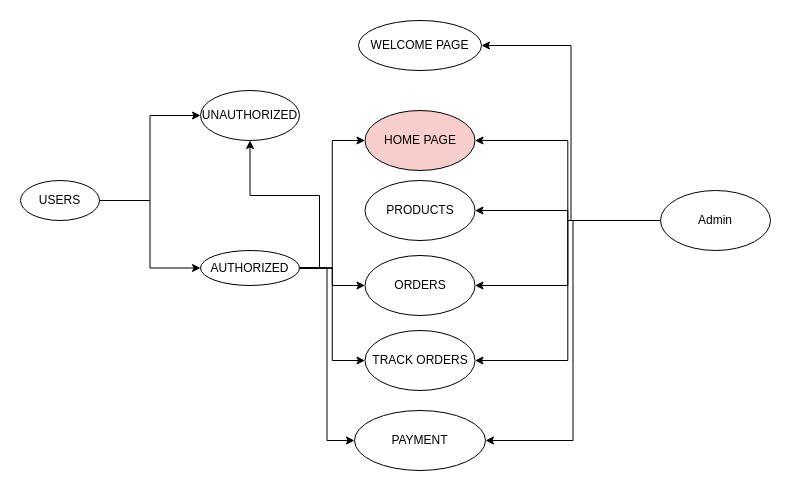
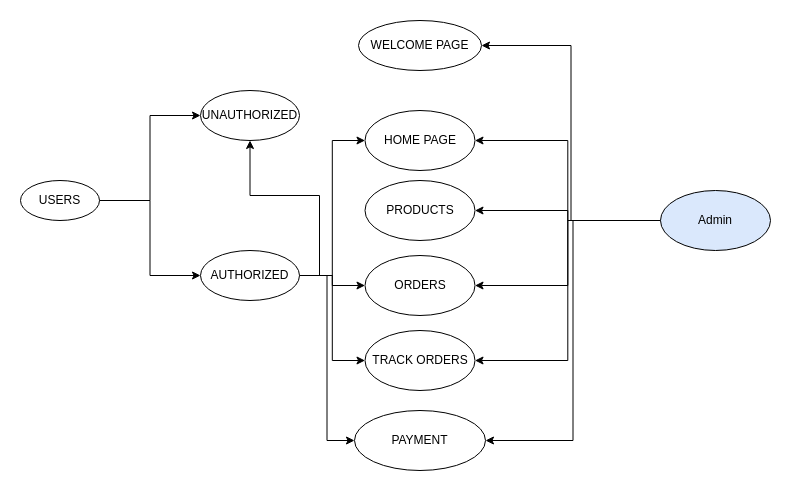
- <mxCell id="13" value="HOME PAGE" style="ellipse;whiteSpace=wrap;html=1;align=center;fillColor=#f8cecc;" vertex="1" parent="1"><mxGeometry x="364.5" y="110" width="110" height="60" as="geometry" /></mxCell>
+ <mxCell id="13" value="HOME PAGE" style="ellipse;whiteSpace=wrap;html=1;align=center;" vertex="1" parent="1"><mxGeometry x="364.5" y="110" width="110" height="60" as="geometry" /></mxCell>
- <mxCell id="24" value="Admin" style="ellipse;whiteSpace=wrap;html=1;align=center;" vertex="1" parent="1"><mxGeometry x="660" y="190" width="110" height="60" as="geometry" /></mxCell>
+ <mxCell id="24" value="Admin" style="ellipse;whiteSpace=wrap;html=1;align=center;fillColor=#dae8fc;" vertex="1" parent="1"><mxGeometry x="660" y="190" width="110" height="60" as="geometry" /></mxCell>
- <mxCell id="11" value="AUTHORIZED" style="ellipse;whiteSpace=wrap;html=1;align=center;" vertex="1" parent="1"><mxGeometry x="200" y="250" width="99" height="35" as="geometry" /></mxCell>
+ <mxCell id="11" value="AUTHORIZED" style="ellipse;whiteSpace=wrap;html=1;align=center;" vertex="1" parent="1"><mxGeometry x="200" y="250" width="99" height="50" as="geometry" /></mxCell>
